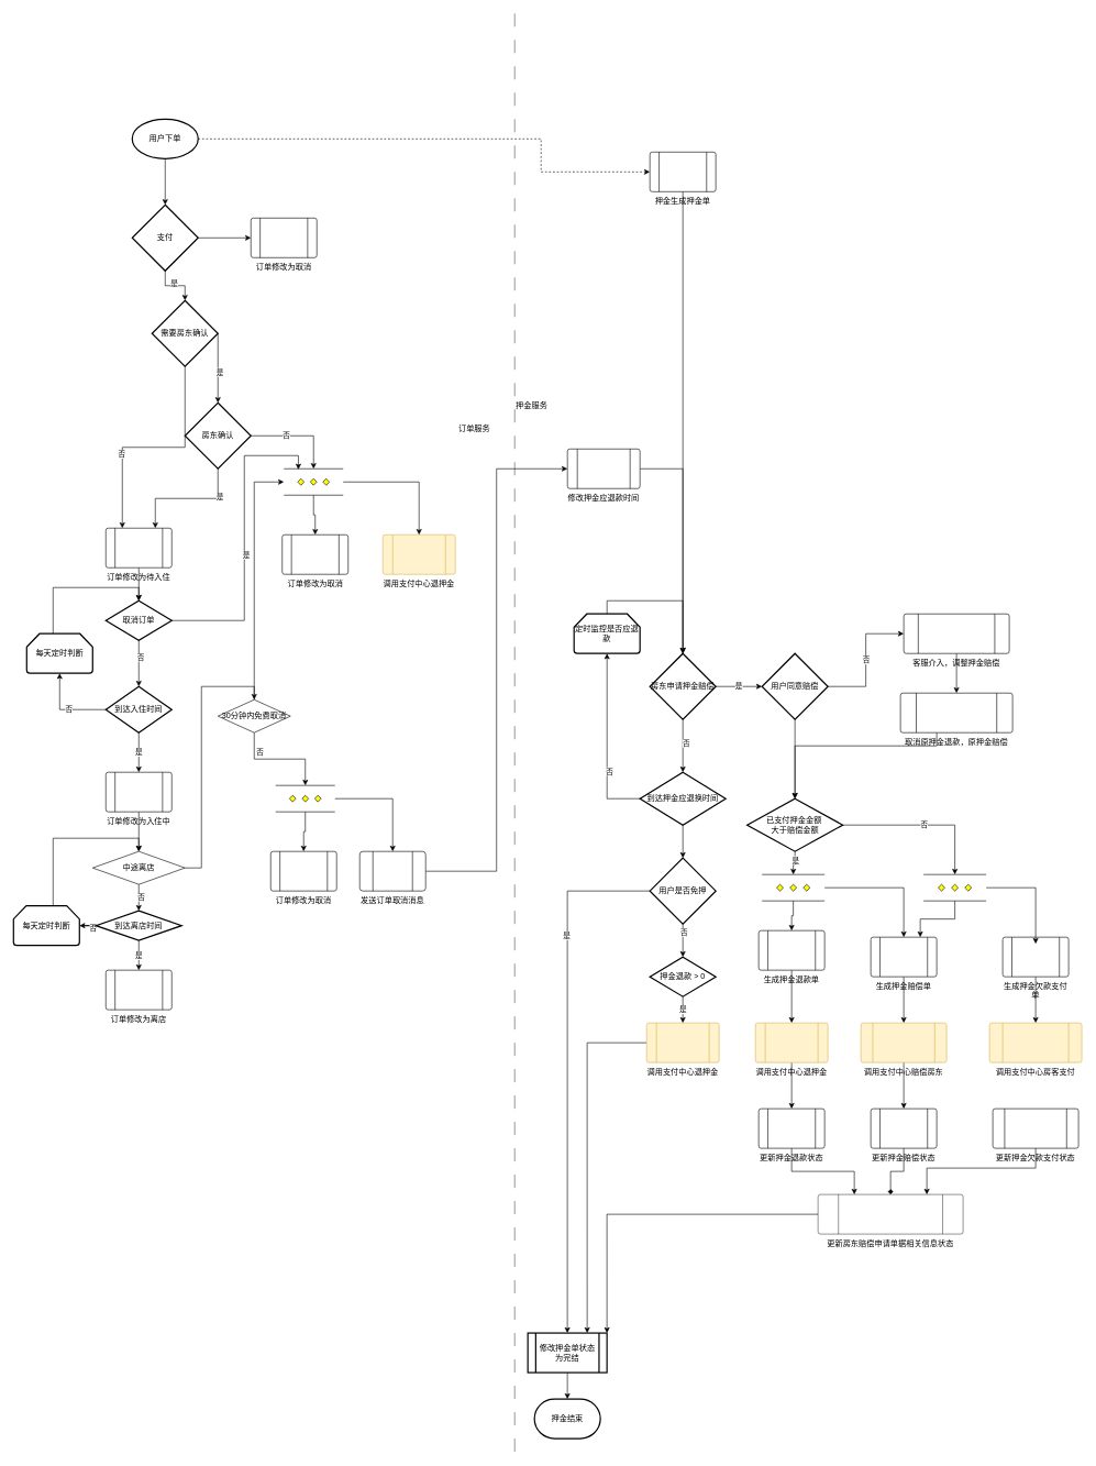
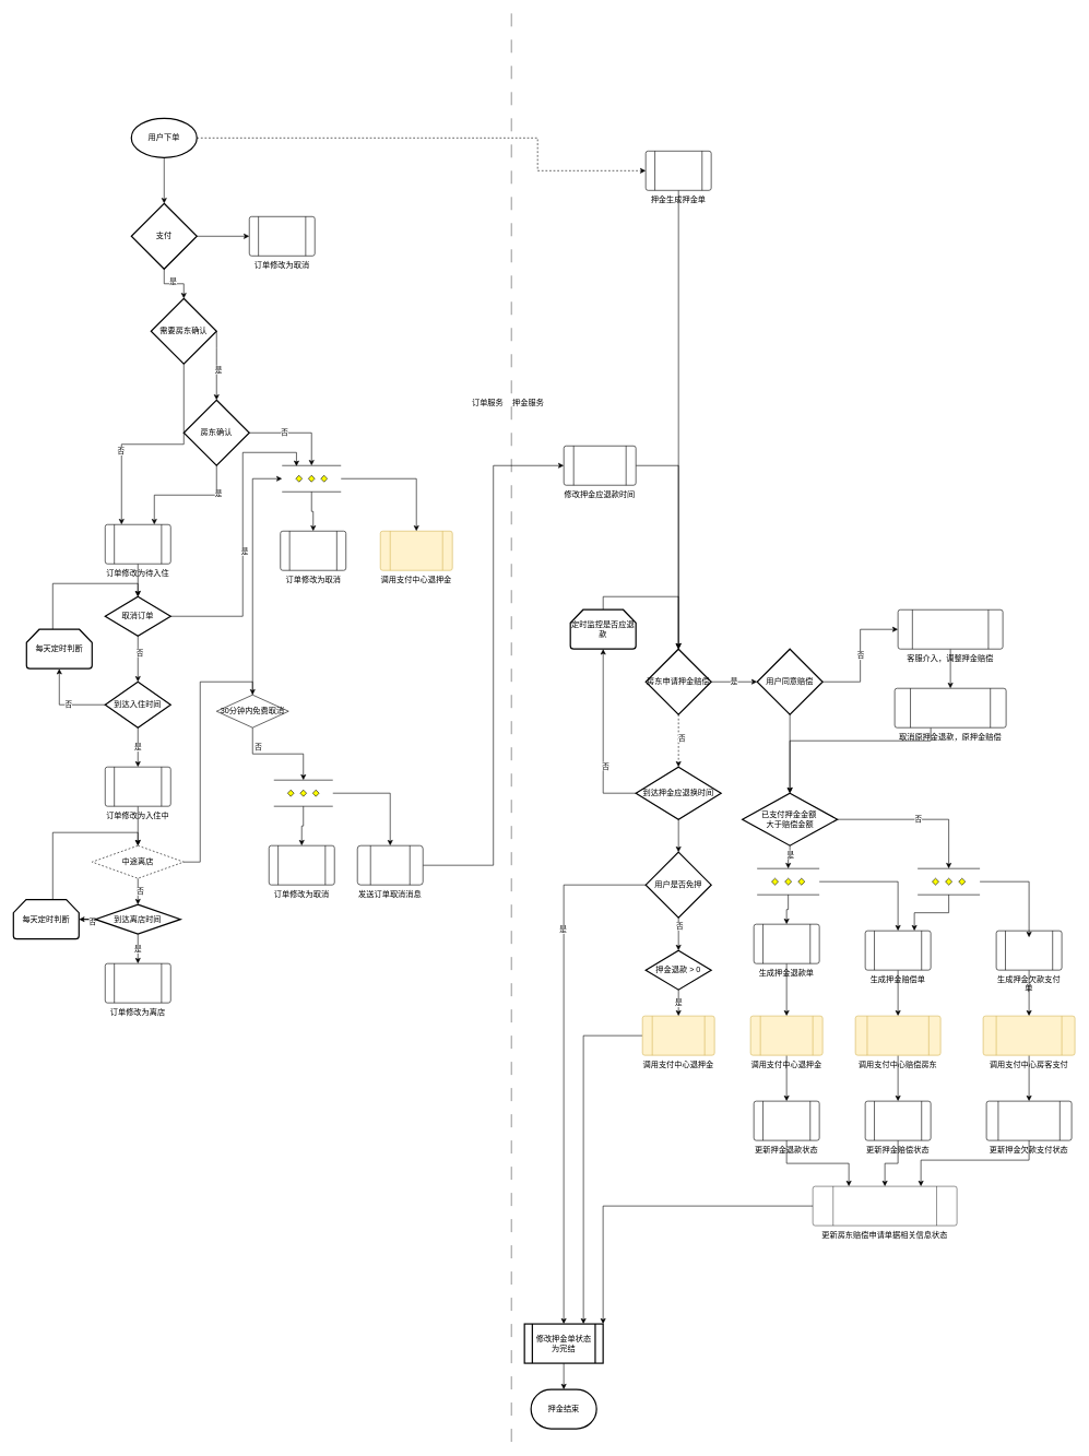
- <mxCell id="121" value="订单服务" style="text;align=right;opacity=70;" parent="1" vertex="1"><mxGeometry x="685" y="635" width="60" height="20" as="geometry" /></mxCell>
+ <mxCell id="121" value="订单服务" style="text;align=right;opacity=70;" parent="1" vertex="1"><mxGeometry x="710" y="600" width="60" height="20" as="geometry" /></mxCell>
- <mxCell id="63" style="edgeStyle=orthogonalEdgeStyle;rounded=0;orthogonalLoop=1;jettySize=auto;html=1;entryX=0.5;entryY=0;entryDx=0;entryDy=0;entryPerimeter=0;" parent="1" source="66" target="73" edge="1"><mxGeometry relative="1" as="geometry" /></mxCell>
+ <mxCell id="63" style="edgeStyle=orthogonalEdgeStyle;rounded=0;orthogonalLoop=1;jettySize=auto;html=1;entryX=0.5;entryY=0;entryDx=0;entryDy=0;entryPerimeter=0;dashed=1;" parent="1" source="66" target="73" edge="1"><mxGeometry relative="1" as="geometry" /></mxCell>
- <mxCell id="47" value="中途离店" style="rhombus;whiteSpace=wrap;html=1;" parent="1" vertex="1"><mxGeometry x="140" y="1290" width="140" height="50" as="geometry" /></mxCell>
+ <mxCell id="47" value="中途离店" style="rhombus;whiteSpace=wrap;html=1;dashed=1;" parent="1" vertex="1"><mxGeometry x="140" y="1290" width="140" height="50" as="geometry" /></mxCell>
+ <mxCell id="110" style="edgeStyle=orthogonalEdgeStyle;rounded=0;orthogonalLoop=1;jettySize=auto;html=1;" parent="1" source="111" target="119" edge="1"><mxGeometry relative="1" as="geometry" /></mxCell>
- <mxCell id="116" style="edgeStyle=orthogonalEdgeStyle;rounded=0;orthogonalLoop=1;jettySize=auto;html=1;endArrow=diamond;" parent="1" source="117" target="113" edge="1"><mxGeometry relative="1" as="geometry" /></mxCell>
+ <mxCell id="116" style="edgeStyle=orthogonalEdgeStyle;rounded=0;orthogonalLoop=1;jettySize=auto;html=1;" parent="1" source="117" target="113" edge="1"><mxGeometry relative="1" as="geometry" /></mxCell>
